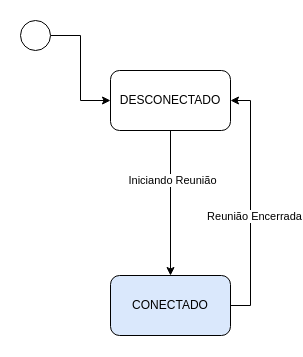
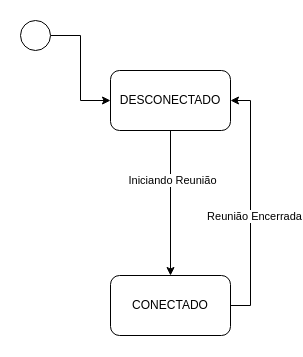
- <mxCell id="9" value="CONECTADO" style="rounded=1;whiteSpace=wrap;html=1;fillColor=#dae8fc;" vertex="1" parent="1"><mxGeometry x="110" y="275" width="120" height="60" as="geometry" /></mxCell>
+ <mxCell id="9" value="CONECTADO" style="rounded=1;whiteSpace=wrap;html=1;" vertex="1" parent="1"><mxGeometry x="110" y="275" width="120" height="60" as="geometry" /></mxCell>
